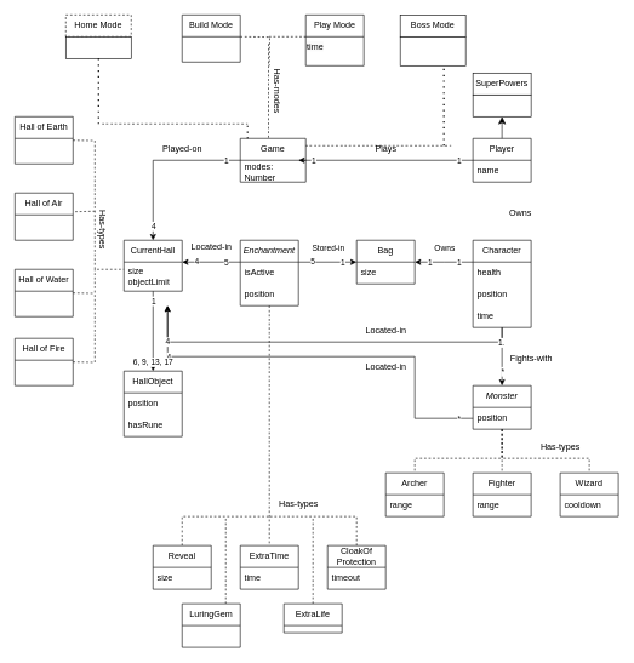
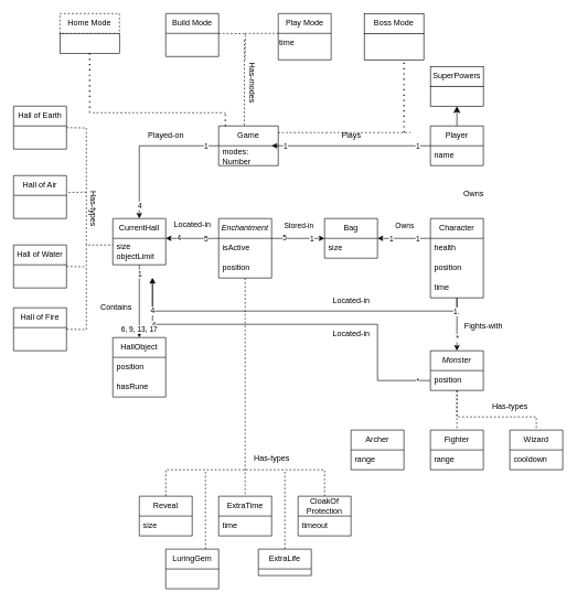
+ <mxCell id="64" value="Contains" style="text;html=1;align=center;verticalAlign=middle;resizable=0;points=[];autosize=1;strokeColor=none;fillColor=none;" parent="1" vertex="1"><mxGeometry x="140" y="450" width="70" height="30" as="geometry" /></mxCell>
- <mxCell id="24" style="edgeStyle=orthogonalEdgeStyle;rounded=0;orthogonalLoop=1;jettySize=auto;html=1;entryX=0.5;entryY=0;entryDx=0;entryDy=0;endArrow=none;endFill=0;dashed=1;" parent="1" source="26" target="32" edge="1"><mxGeometry relative="1" as="geometry"><Array as="points"><mxPoint x="690" y="630" /><mxPoint x="570" y="630" /></Array></mxGeometry></mxCell>
